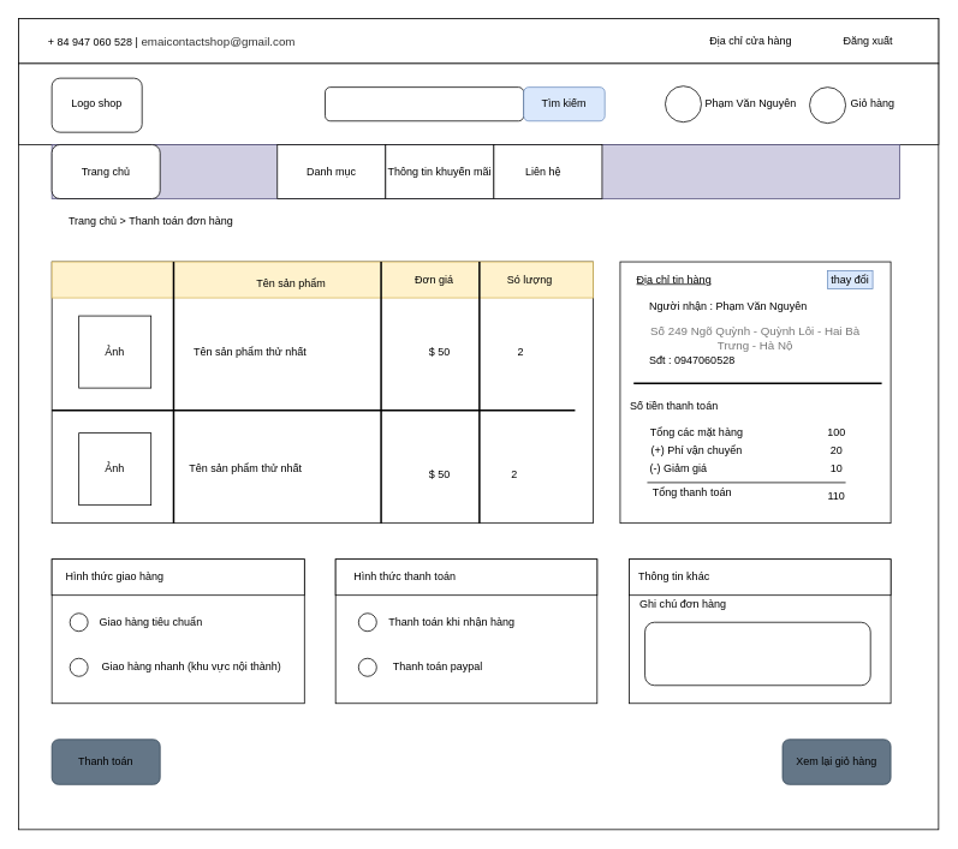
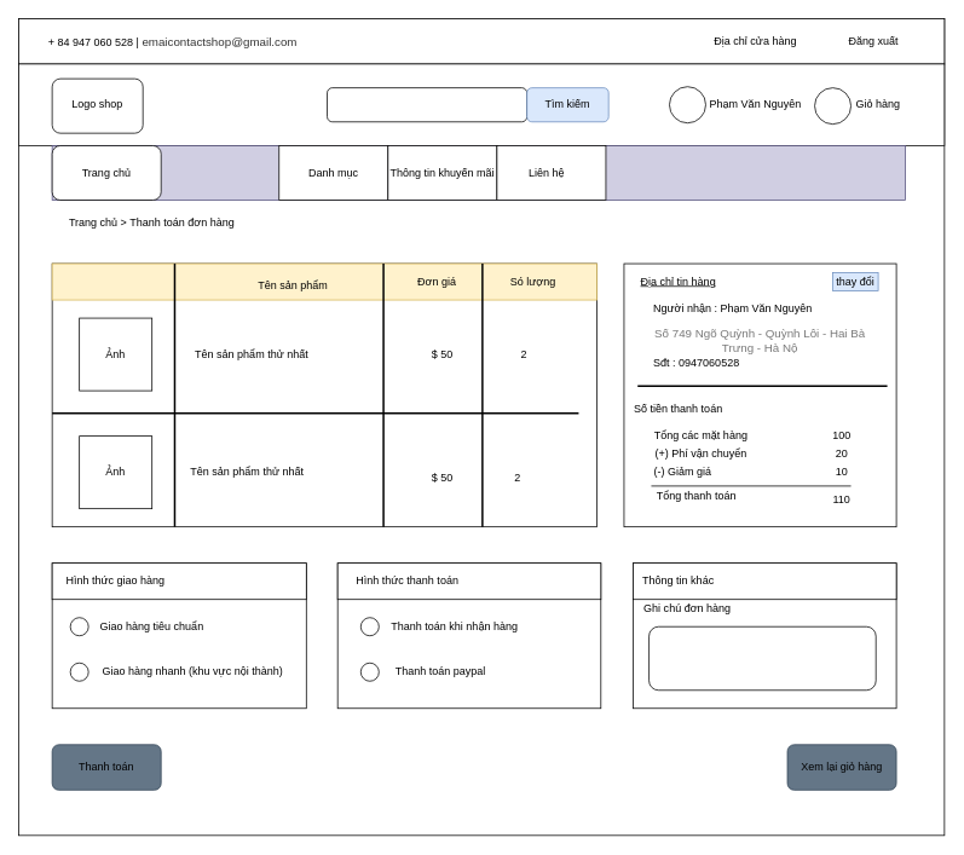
- <mxCell id="40" value="&lt;span style=&quot;color: rgb(120 , 120 , 120) ; font-family: &amp;#34;poppins&amp;#34; , sans-serif ; font-size: 13px ; text-align: left ; background-color: rgb(255 , 255 , 255)&quot;&gt;Số 249 Ngõ Quỳnh - Quỳnh Lôi - Hai Bà Trưng - Hà Nộ&lt;/span&gt;" style="text;html=1;strokeColor=none;fillColor=none;align=center;verticalAlign=middle;whiteSpace=wrap;rounded=0;fontColor=#000000;" vertex="1" parent="1"><mxGeometry x="717" y="360" width="240" height="30" as="geometry" /></mxCell>
+ <mxCell id="40" value="&lt;span style=&quot;color: rgb(120 , 120 , 120) ; font-family: &amp;#34;poppins&amp;#34; , sans-serif ; font-size: 13px ; text-align: left ; background-color: rgb(255 , 255 , 255)&quot;&gt;Số 749 Ngõ Quỳnh - Quỳnh Lôi - Hai Bà Trưng - Hà Nộ&lt;/span&gt;" style="text;html=1;strokeColor=none;fillColor=none;align=center;verticalAlign=middle;whiteSpace=wrap;rounded=0;fontColor=#000000;" vertex="1" parent="1"><mxGeometry x="717" y="360" width="240" height="30" as="geometry" /></mxCell>
